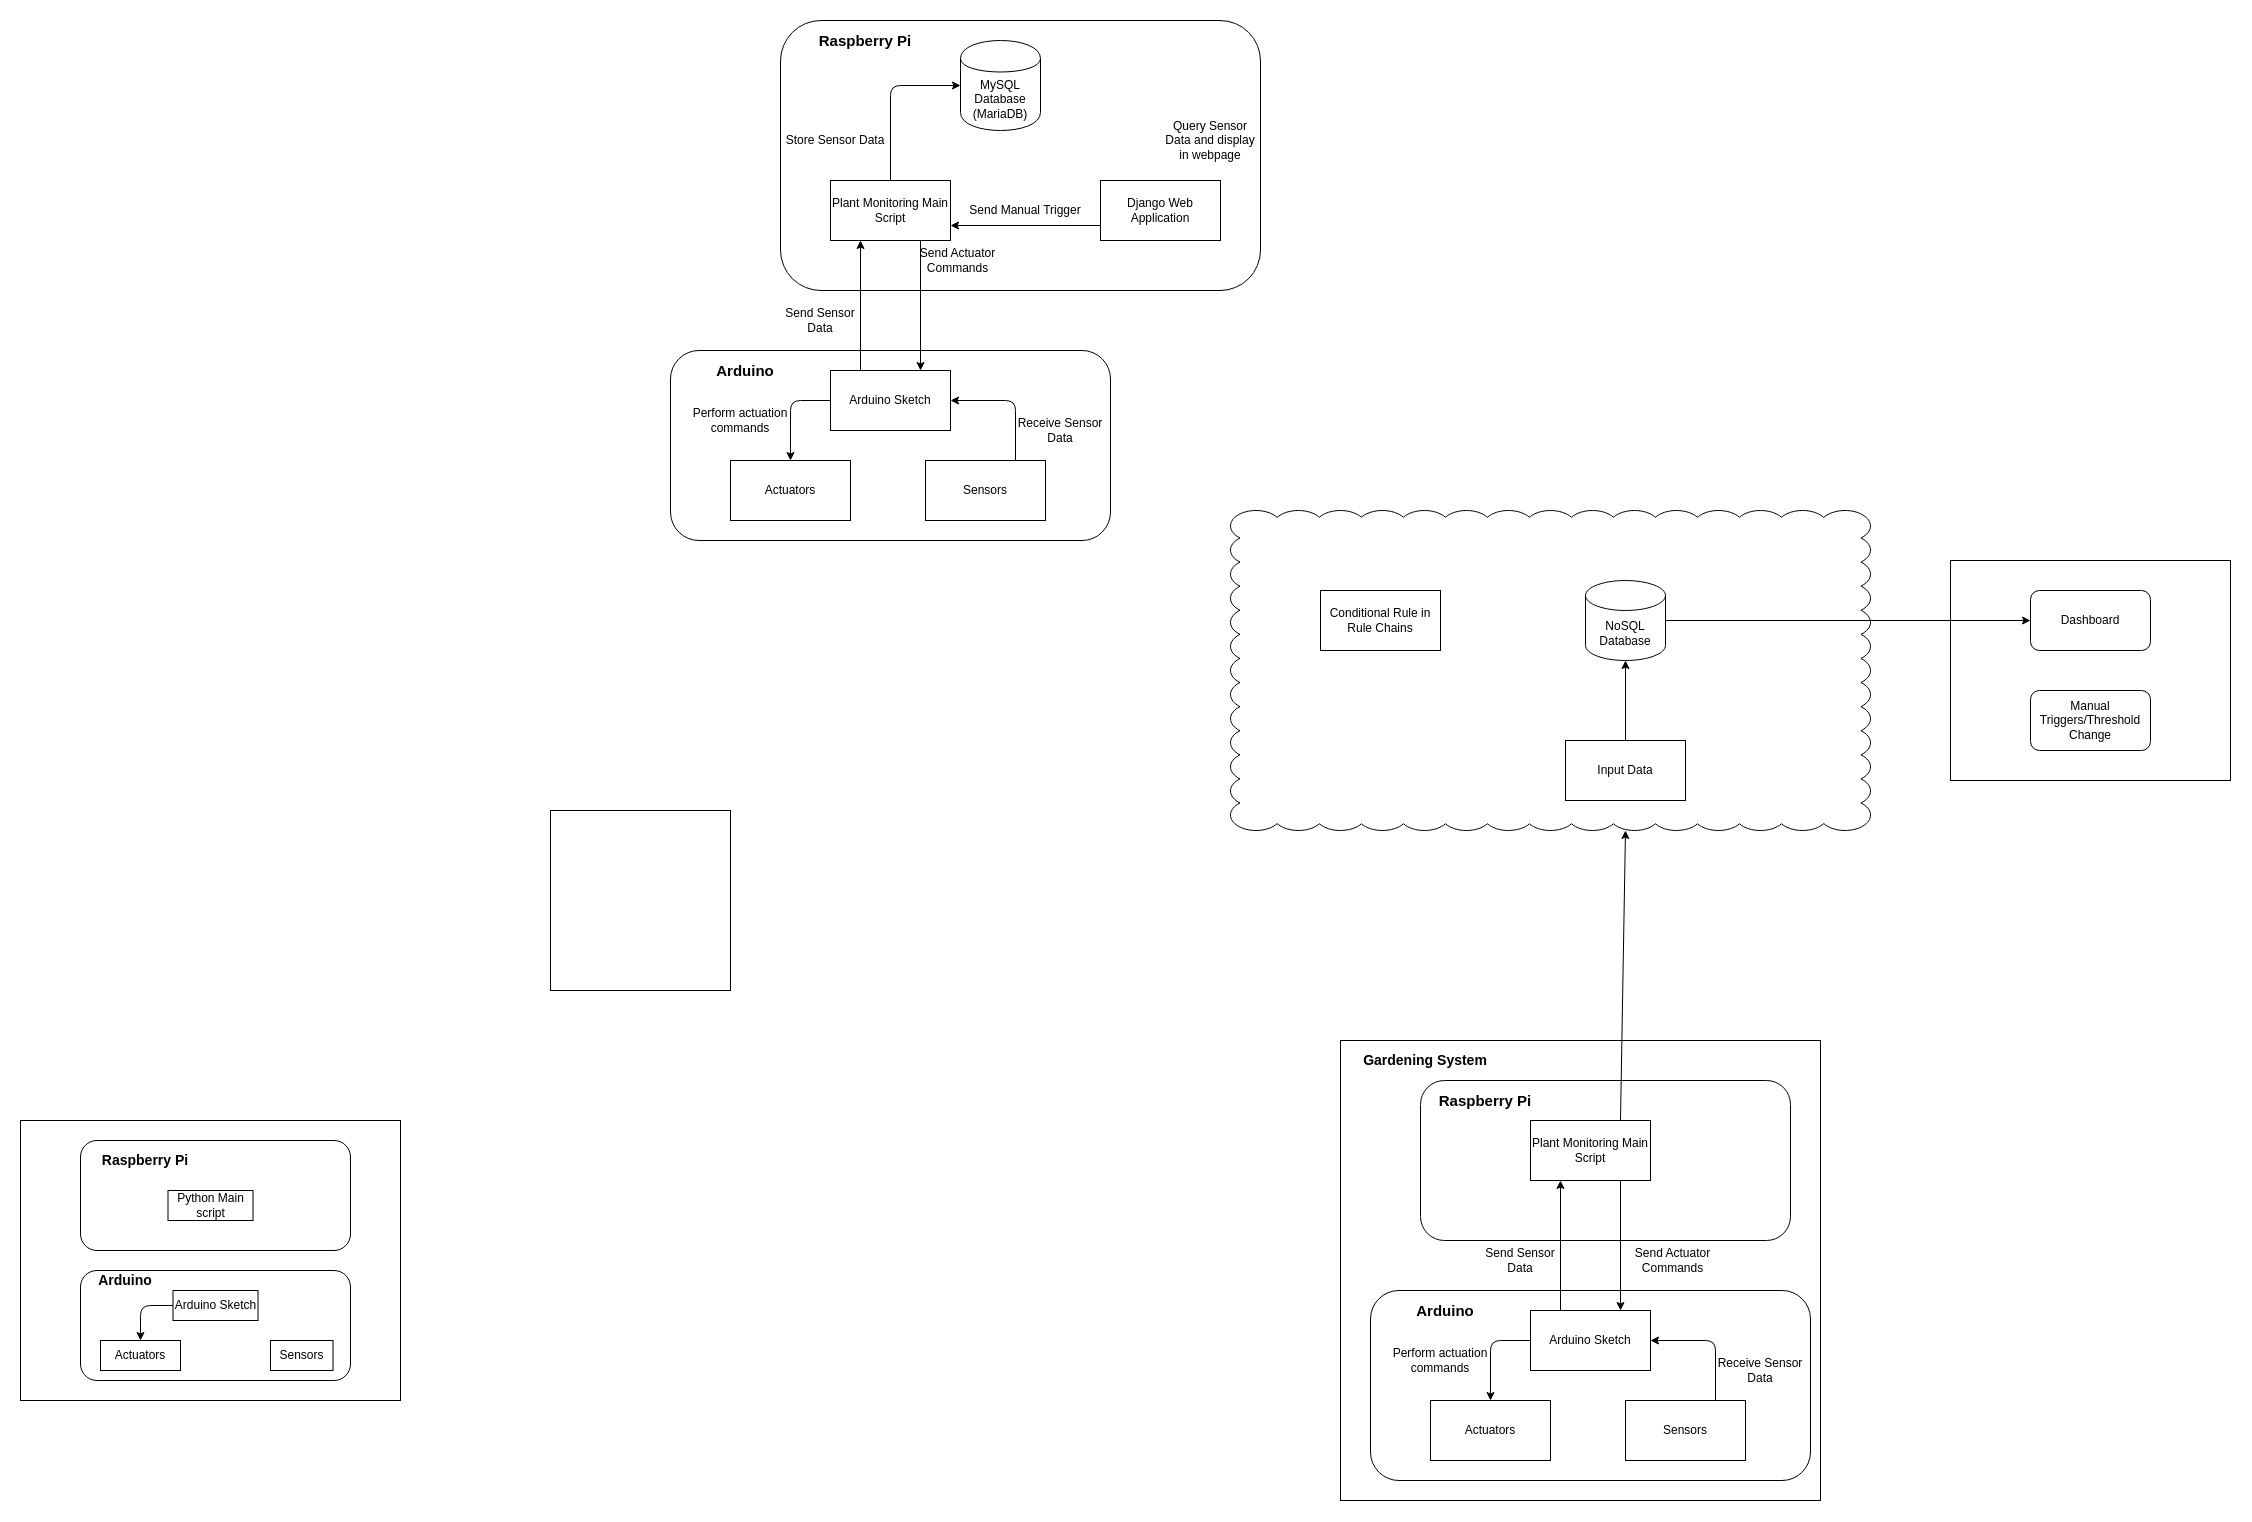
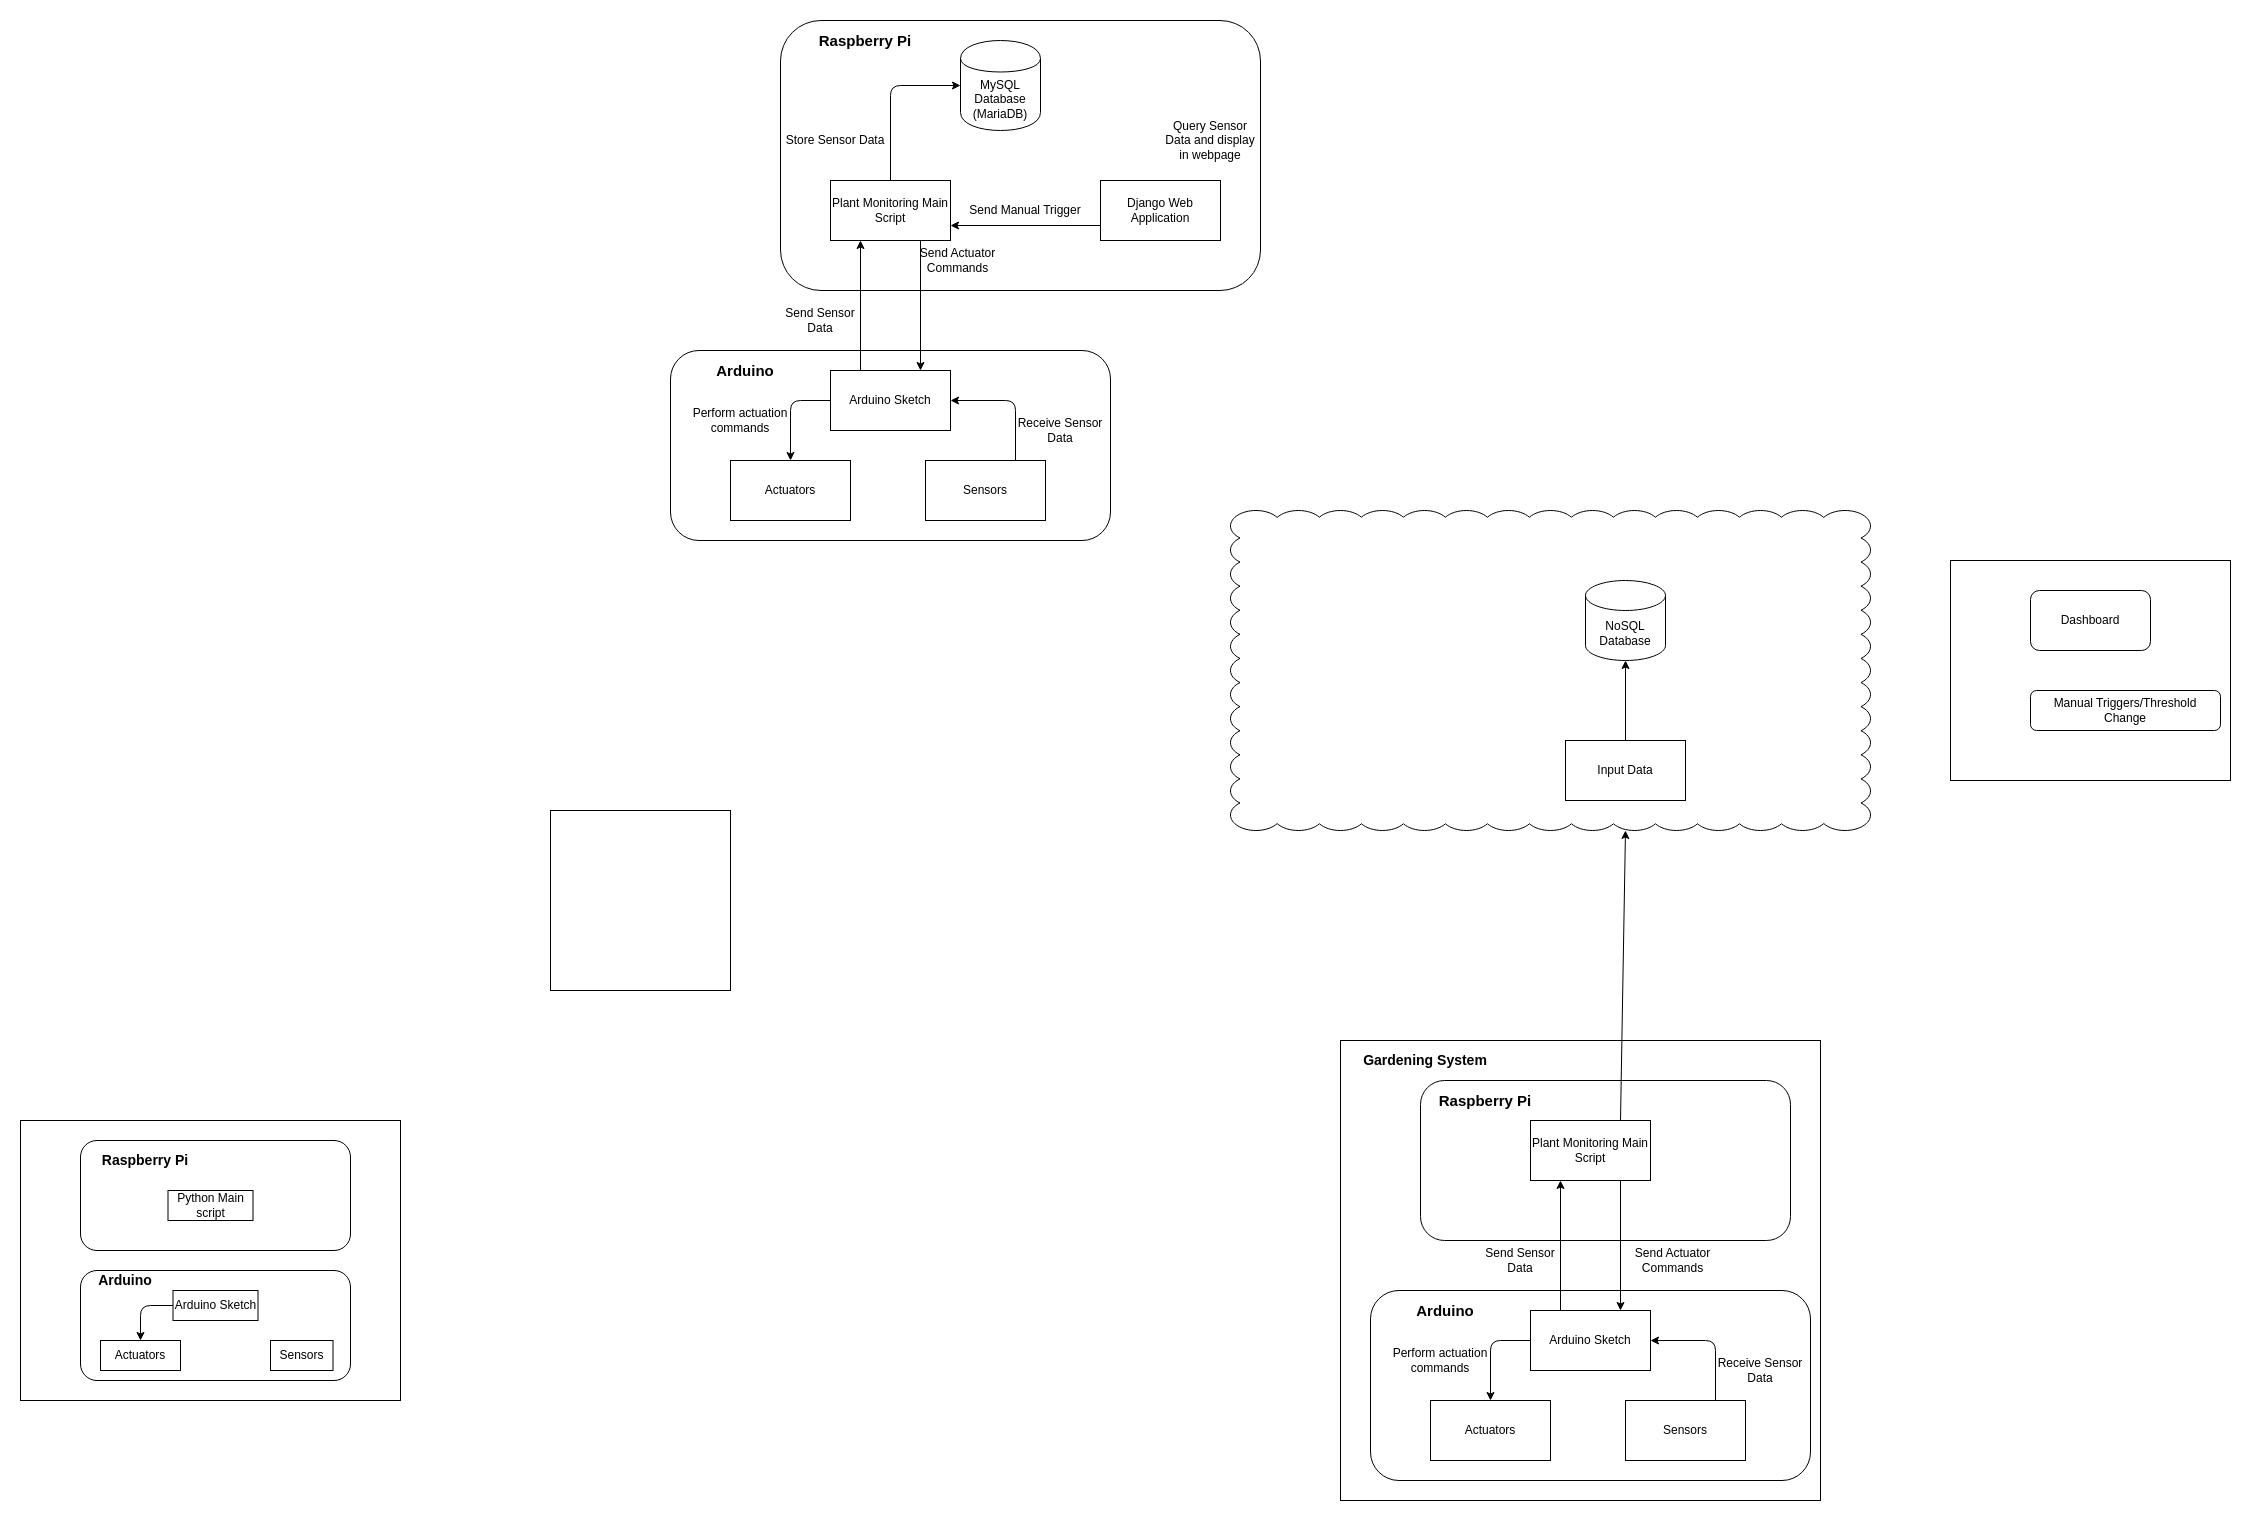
- <mxCell id="5" value="Conditional Rule in Rule Chains" style="rounded=0;whiteSpace=wrap;html=1;" vertex="1" parent="1"><mxGeometry x="1320" y="590" width="120" height="60" as="geometry" /></mxCell>
- <mxCell id="61" value="" style="endArrow=classic;html=1;exitX=1;exitY=0.5;exitDx=0;exitDy=0;exitPerimeter=0;entryX=0;entryY=0.5;entryDx=0;entryDy=0;" edge="1" parent="1" source="6" target="62"><mxGeometry width="50" height="50" relative="1" as="geometry"><mxPoint x="1900" y="870" as="sourcePoint" /><mxPoint x="1960" y="770" as="targetPoint" /></mxGeometry></mxCell>
- <mxCell id="63" value="Manual Triggers/Threshold Change" style="rounded=1;whiteSpace=wrap;html=1;" vertex="1" parent="1"><mxGeometry x="2030" y="690" width="120" height="60" as="geometry" /></mxCell>
+ <mxCell id="63" value="Manual Triggers/Threshold Change" style="rounded=1;whiteSpace=wrap;html=1;" vertex="1" parent="1"><mxGeometry x="2030" y="690" width="190" height="40" as="geometry" /></mxCell>
